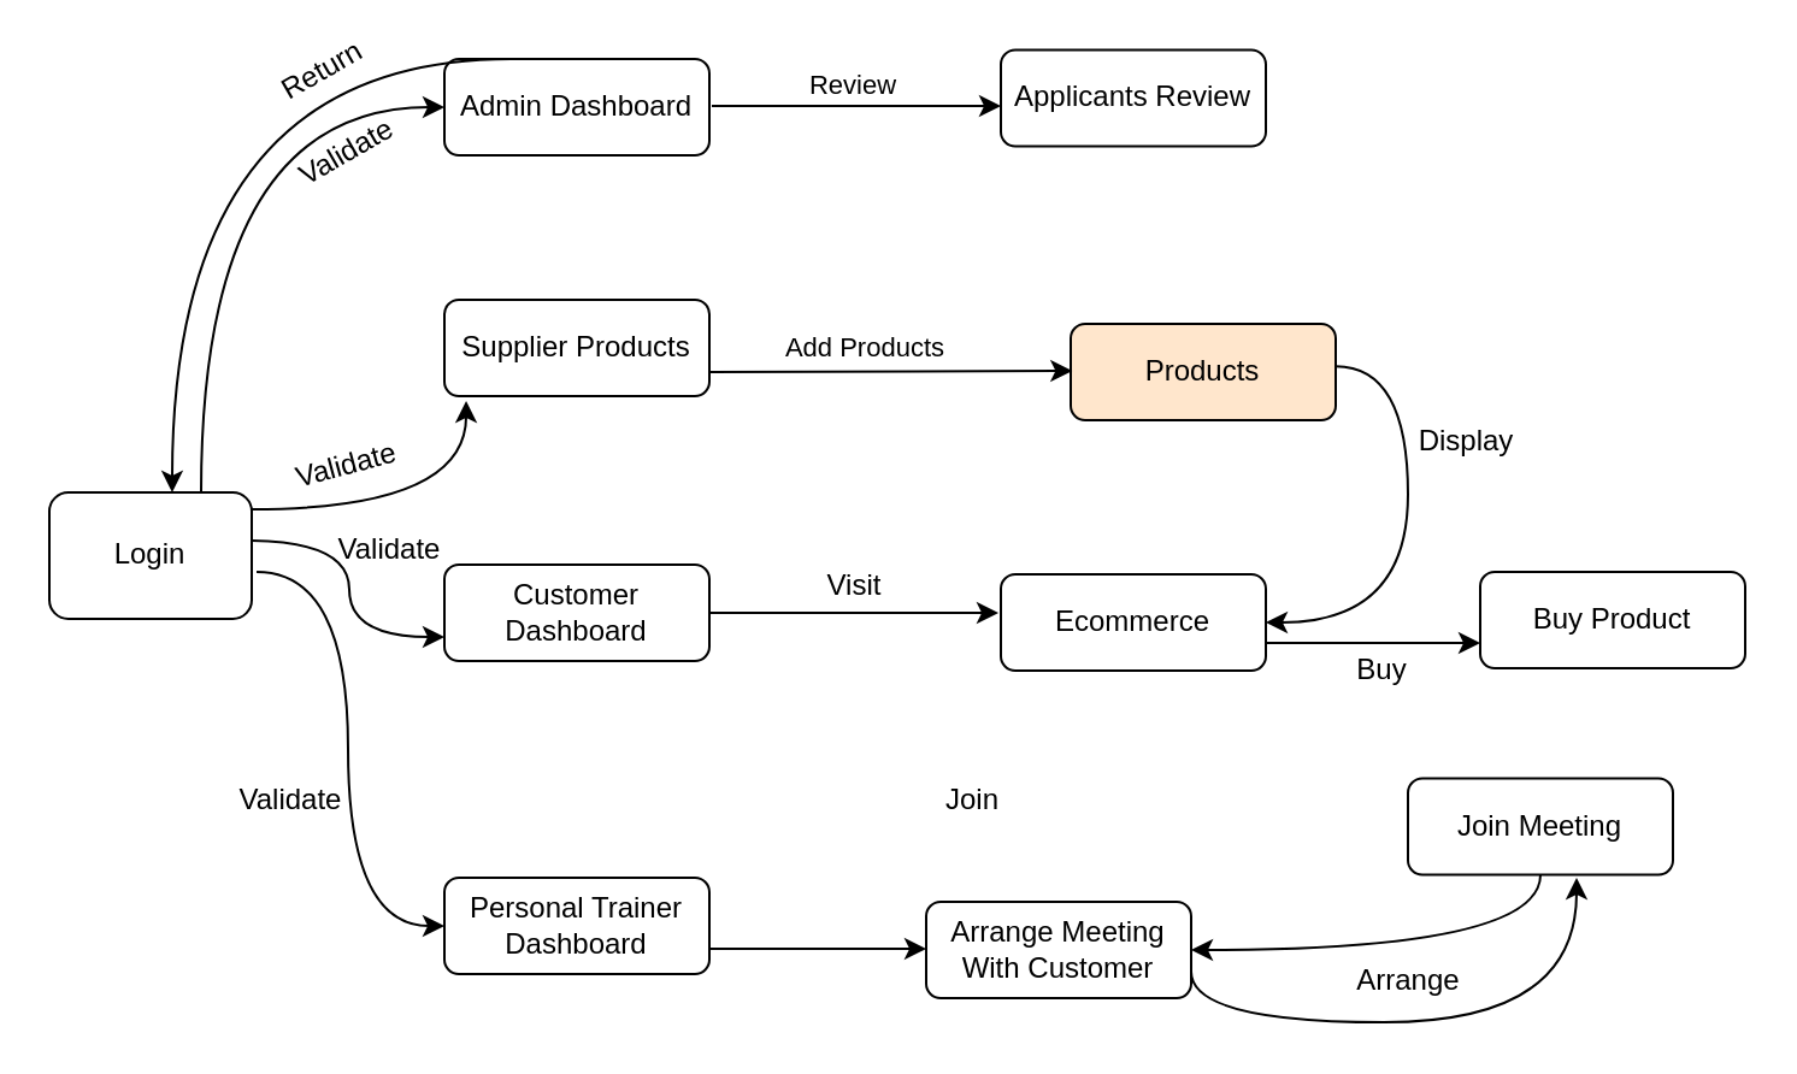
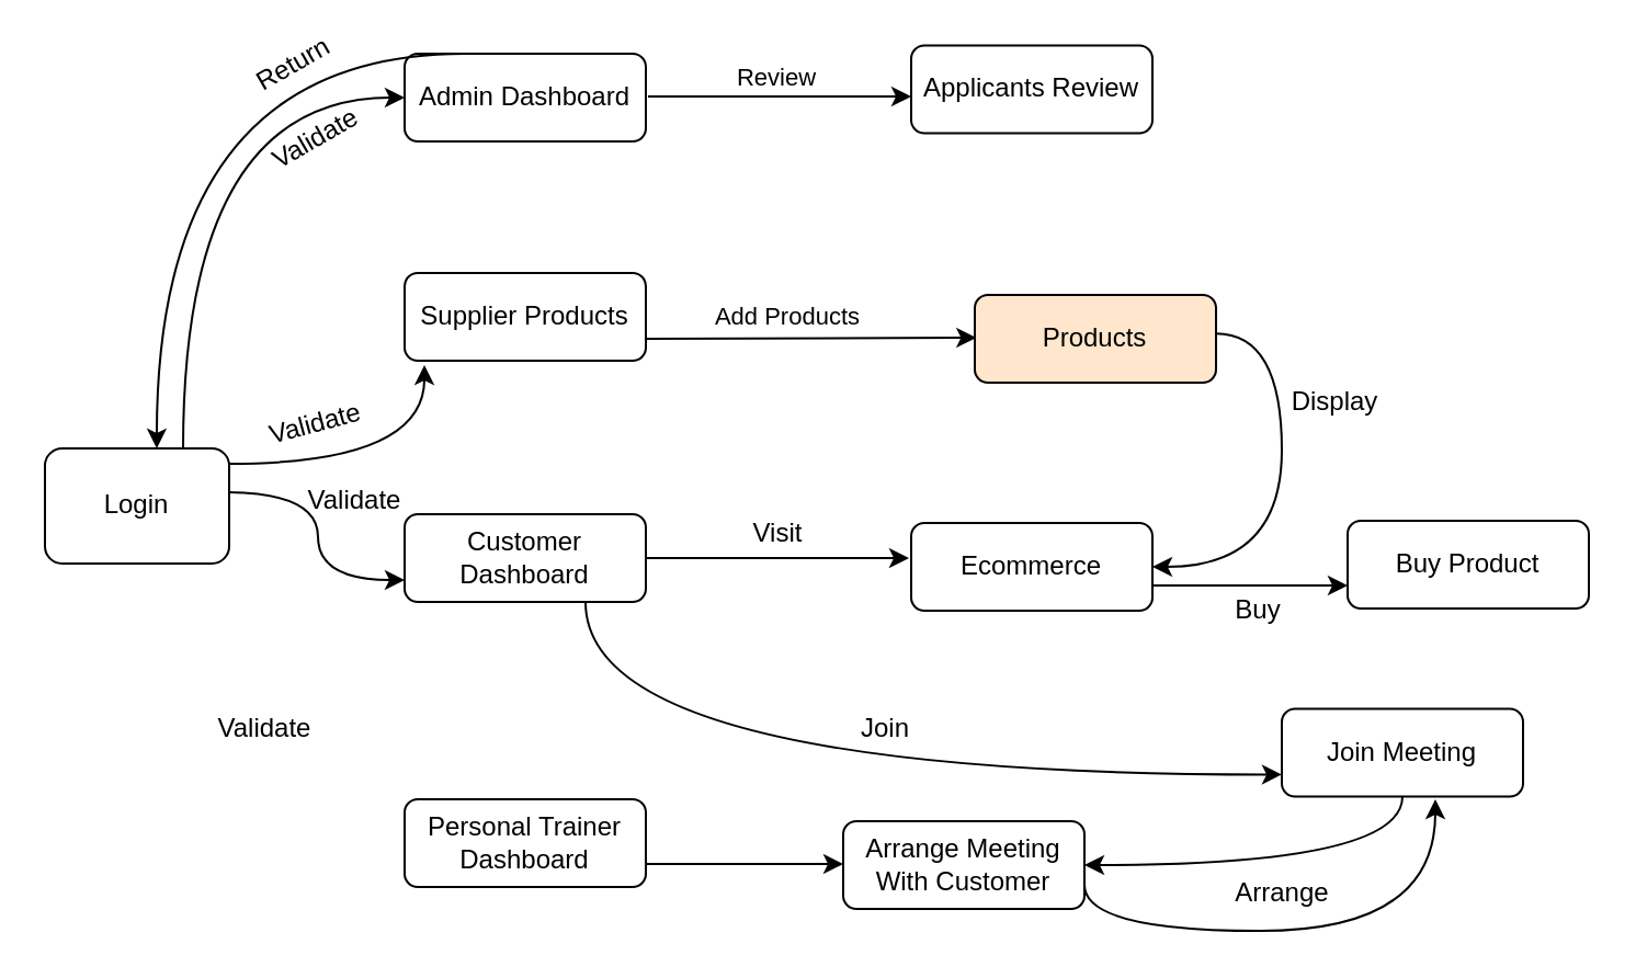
- <mxCell id="11" value="" style="endArrow=classic;html=1;rounded=0;fontSize=11;curved=1;edgeStyle=orthogonalEdgeStyle;exitX=1.024;exitY=0.629;exitDx=0;exitDy=0;entryX=0;entryY=0.5;entryDx=0;entryDy=0;exitPerimeter=0;" parent="1" source="4" target="32" edge="1"><mxGeometry width="50" height="50" relative="1" as="geometry"><mxPoint x="113" y="234" as="sourcePoint" /><mxPoint x="214" y="74" as="targetPoint" /></mxGeometry></mxCell>
+ <mxCell id="37" value="" style="endArrow=classic;html=1;rounded=0;fontSize=11;curved=1;edgeStyle=orthogonalEdgeStyle;exitX=0.75;exitY=1;exitDx=0;exitDy=0;entryX=0;entryY=0.75;entryDx=0;entryDy=0;" parent="1" source="5" target="33" edge="1"><mxGeometry width="50" height="50" relative="1" as="geometry"><mxPoint x="309.33" y="314" as="sourcePoint" /><mxPoint x="429.33" y="314" as="targetPoint" /></mxGeometry></mxCell>
